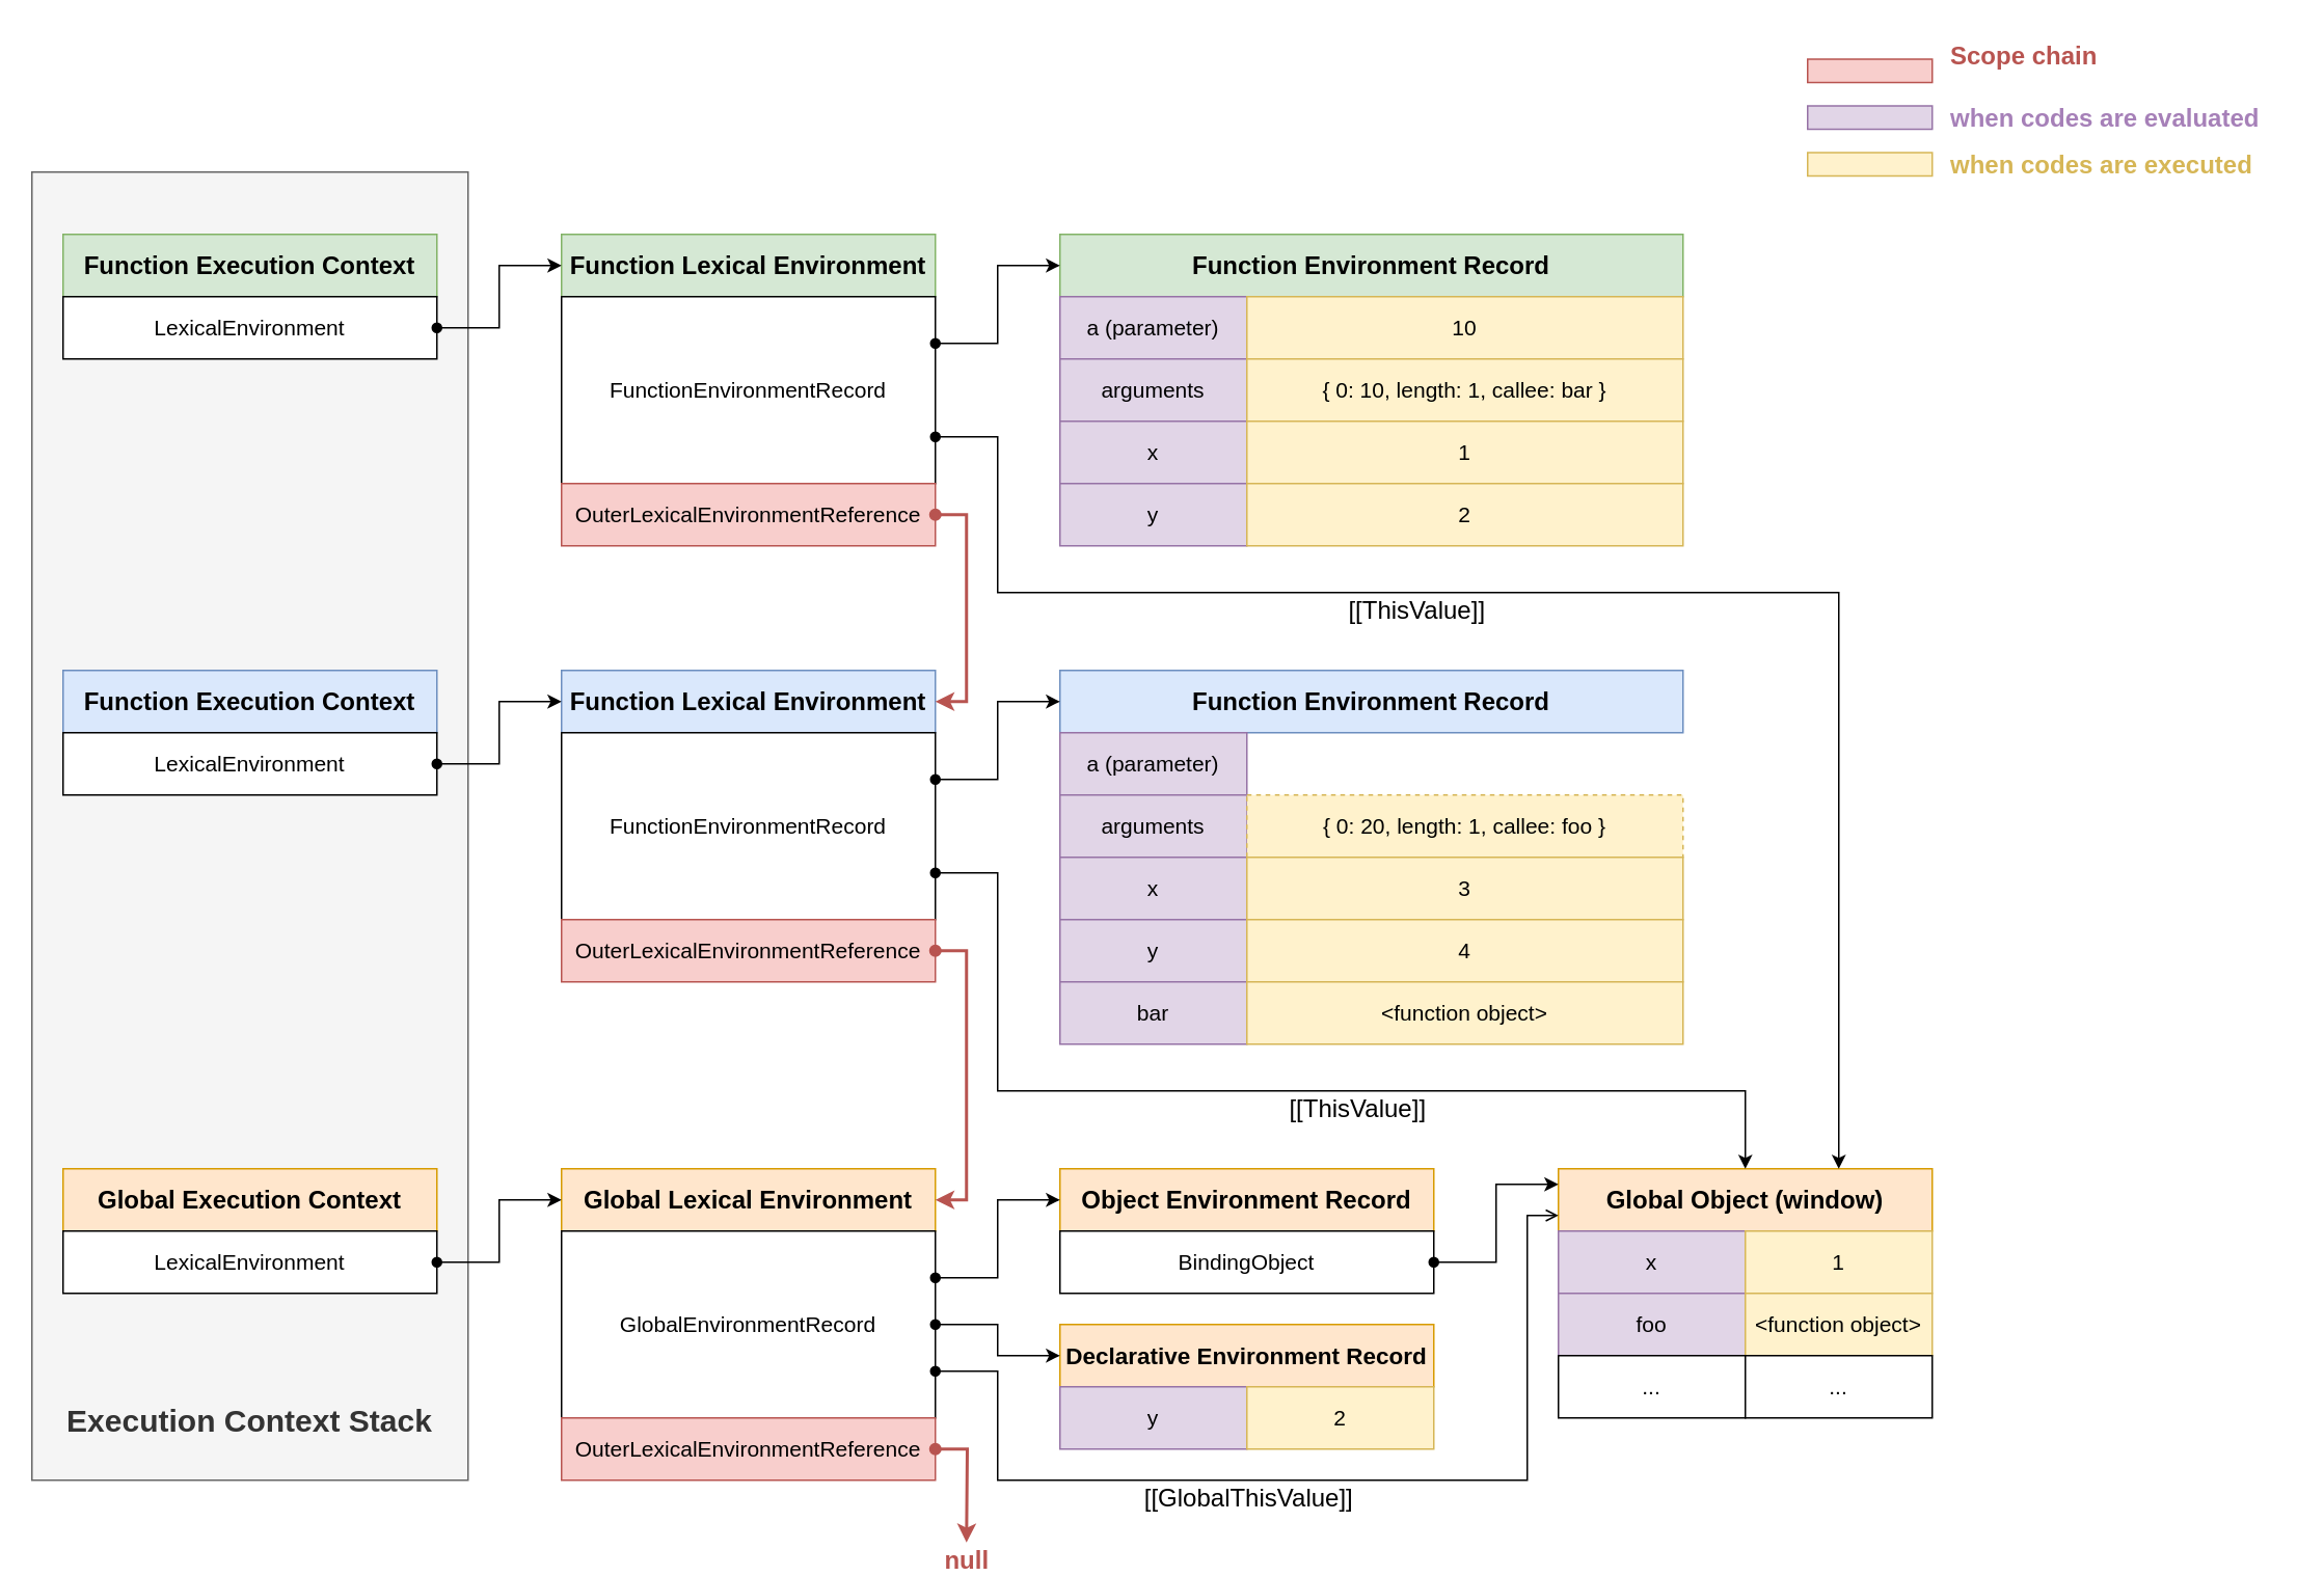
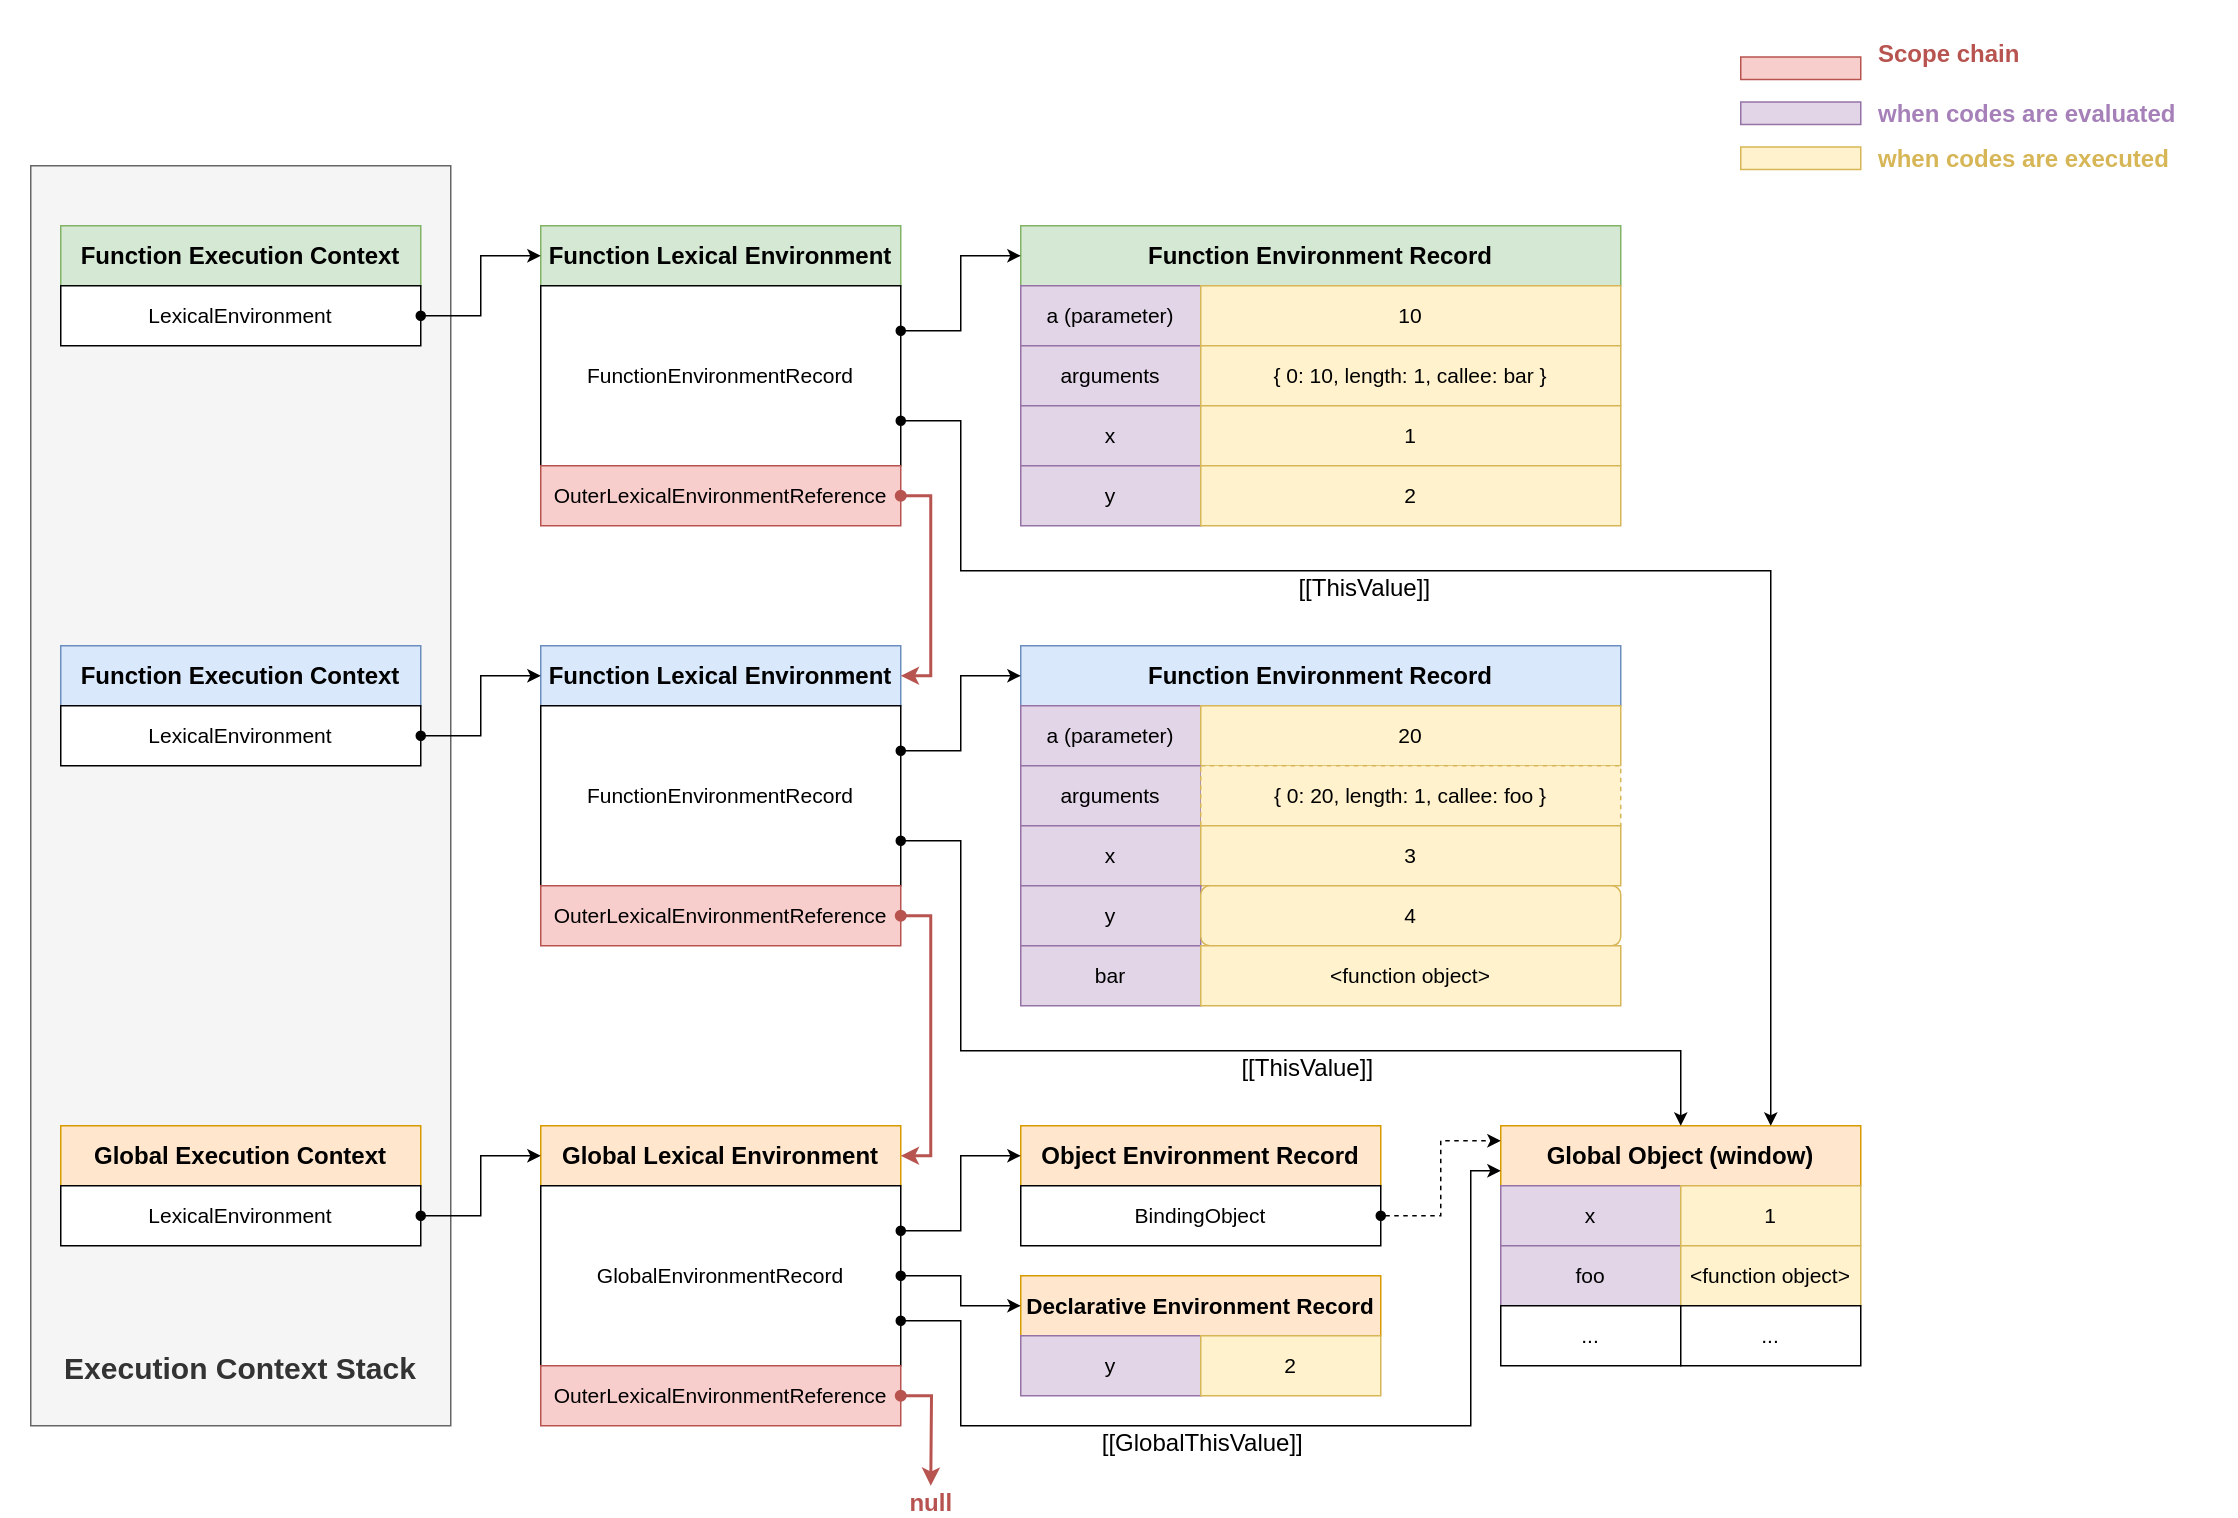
+ <mxCell id="38" value="20" style="rounded=0;whiteSpace=wrap;html=1;fontSize=14;fillColor=#fff2cc;strokeColor=#d6b656;" vertex="1" parent="1"><mxGeometry x="800" y="470" width="280" height="40" as="geometry" /></mxCell>
- <mxCell id="44" value="4" style="rounded=0;whiteSpace=wrap;html=1;fontSize=14;fillColor=#fff2cc;strokeColor=#d6b656;" vertex="1" parent="1"><mxGeometry x="800" y="590" width="280" height="40" as="geometry" /></mxCell>
+ <mxCell id="44" value="4" style="whiteSpace=wrap;html=1;fontSize=14;fillColor=#fff2cc;strokeColor=#d6b656;rounded=1;" vertex="1" parent="1"><mxGeometry x="800" y="590" width="280" height="40" as="geometry" /></mxCell>
- <mxCell id="22" style="edgeStyle=orthogonalEdgeStyle;rounded=0;orthogonalLoop=1;jettySize=auto;html=1;exitX=1;exitY=0.75;exitDx=0;exitDy=0;entryX=0;entryY=0.75;entryDx=0;entryDy=0;startArrow=oval;startFill=1;strokeColor=default;endArrow=open;" edge="1" parent="1" source="6" target="13"><mxGeometry relative="1" as="geometry"><mxPoint x="930" y="820" as="sourcePoint" /><mxPoint x="1010" y="780" as="targetPoint" /><Array as="points"><mxPoint x="640" y="880" /><mxPoint x="640" y="950" /><mxPoint x="980" y="950" /><mxPoint x="980" y="780" /></Array></mxGeometry></mxCell>
+ <mxCell id="22" style="edgeStyle=orthogonalEdgeStyle;rounded=0;orthogonalLoop=1;jettySize=auto;html=1;exitX=1;exitY=0.75;exitDx=0;exitDy=0;entryX=0;entryY=0.75;entryDx=0;entryDy=0;startArrow=oval;startFill=1;strokeColor=default;" edge="1" parent="1" source="6" target="13"><mxGeometry relative="1" as="geometry"><mxPoint x="930" y="820" as="sourcePoint" /><mxPoint x="1010" y="780" as="targetPoint" /><Array as="points"><mxPoint x="640" y="880" /><mxPoint x="640" y="950" /><mxPoint x="980" y="950" /><mxPoint x="980" y="780" /></Array></mxGeometry></mxCell>
- <mxCell id="21" style="edgeStyle=orthogonalEdgeStyle;rounded=0;orthogonalLoop=1;jettySize=auto;html=1;exitX=1;exitY=0.5;exitDx=0;exitDy=0;entryX=0;entryY=0.25;entryDx=0;entryDy=0;startArrow=oval;startFill=1;strokeColor=default;" edge="1" parent="1" source="9" target="13"><mxGeometry relative="1" as="geometry"><mxPoint x="610" y="860" as="sourcePoint" /><mxPoint x="690" y="900" as="targetPoint" /></mxGeometry></mxCell>
+ <mxCell id="21" style="edgeStyle=orthogonalEdgeStyle;rounded=0;orthogonalLoop=1;jettySize=auto;html=1;exitX=1;exitY=0.5;exitDx=0;exitDy=0;entryX=0;entryY=0.25;entryDx=0;entryDy=0;startArrow=oval;startFill=1;strokeColor=default;dashed=1;" edge="1" parent="1" source="9" target="13"><mxGeometry relative="1" as="geometry"><mxPoint x="610" y="860" as="sourcePoint" /><mxPoint x="690" y="900" as="targetPoint" /></mxGeometry></mxCell>
